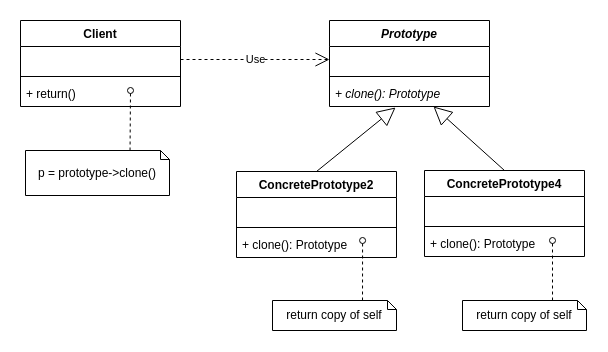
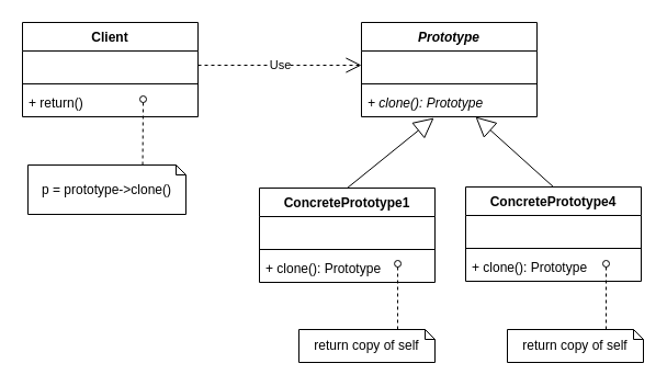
- <mxCell id="6" value="ConcretePrototype2" style="swimlane;fontStyle=1;align=center;verticalAlign=top;childLayout=stackLayout;horizontal=1;startSize=26;horizontalStack=0;resizeParent=1;resizeParentMax=0;resizeLast=0;collapsible=1;marginBottom=0;whiteSpace=wrap;html=1;" parent="1" vertex="1"><mxGeometry x="236" y="171" width="160" height="86" as="geometry" /></mxCell>
+ <mxCell id="6" value="ConcretePrototype1" style="swimlane;fontStyle=1;align=center;verticalAlign=top;childLayout=stackLayout;horizontal=1;startSize=26;horizontalStack=0;resizeParent=1;resizeParentMax=0;resizeLast=0;collapsible=1;marginBottom=0;whiteSpace=wrap;html=1;" parent="1" vertex="1"><mxGeometry x="236" y="171" width="160" height="86" as="geometry" /></mxCell>
